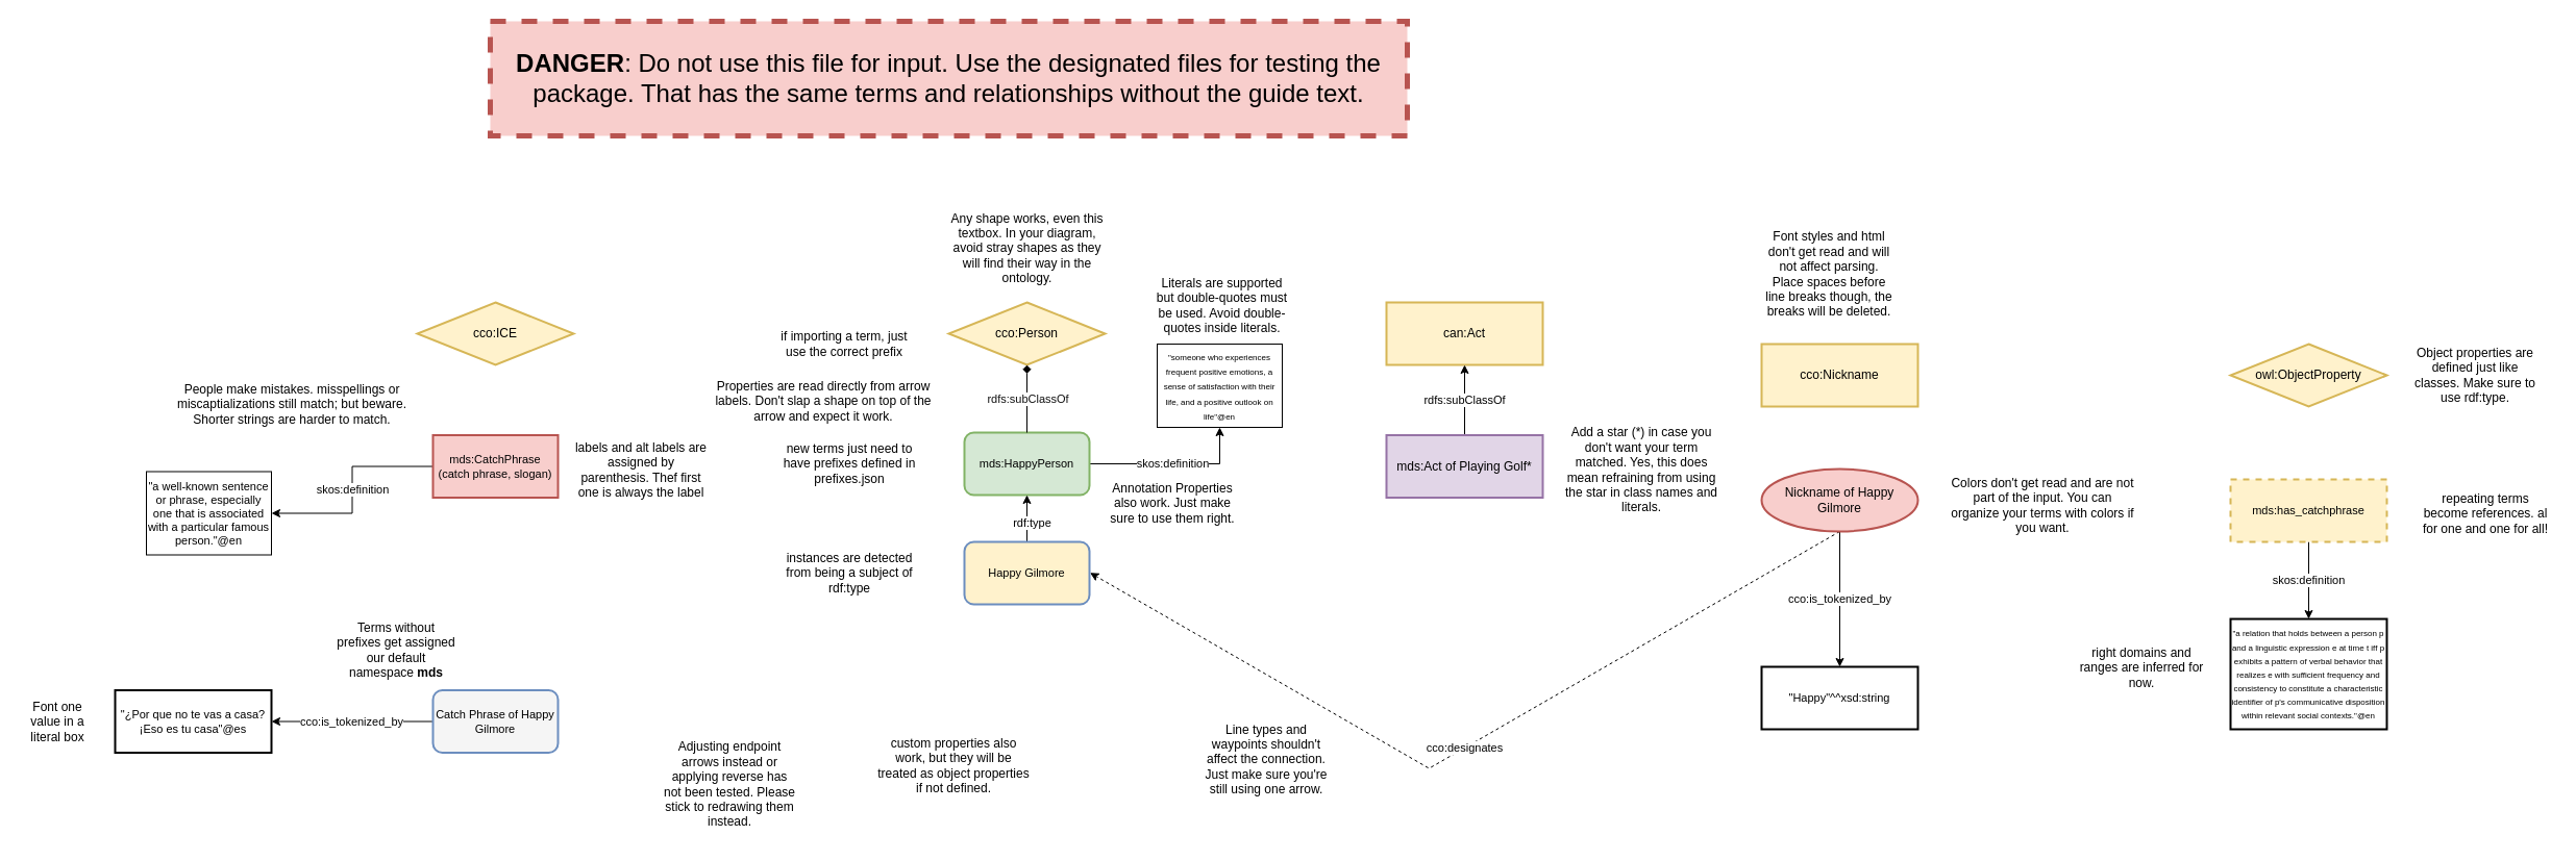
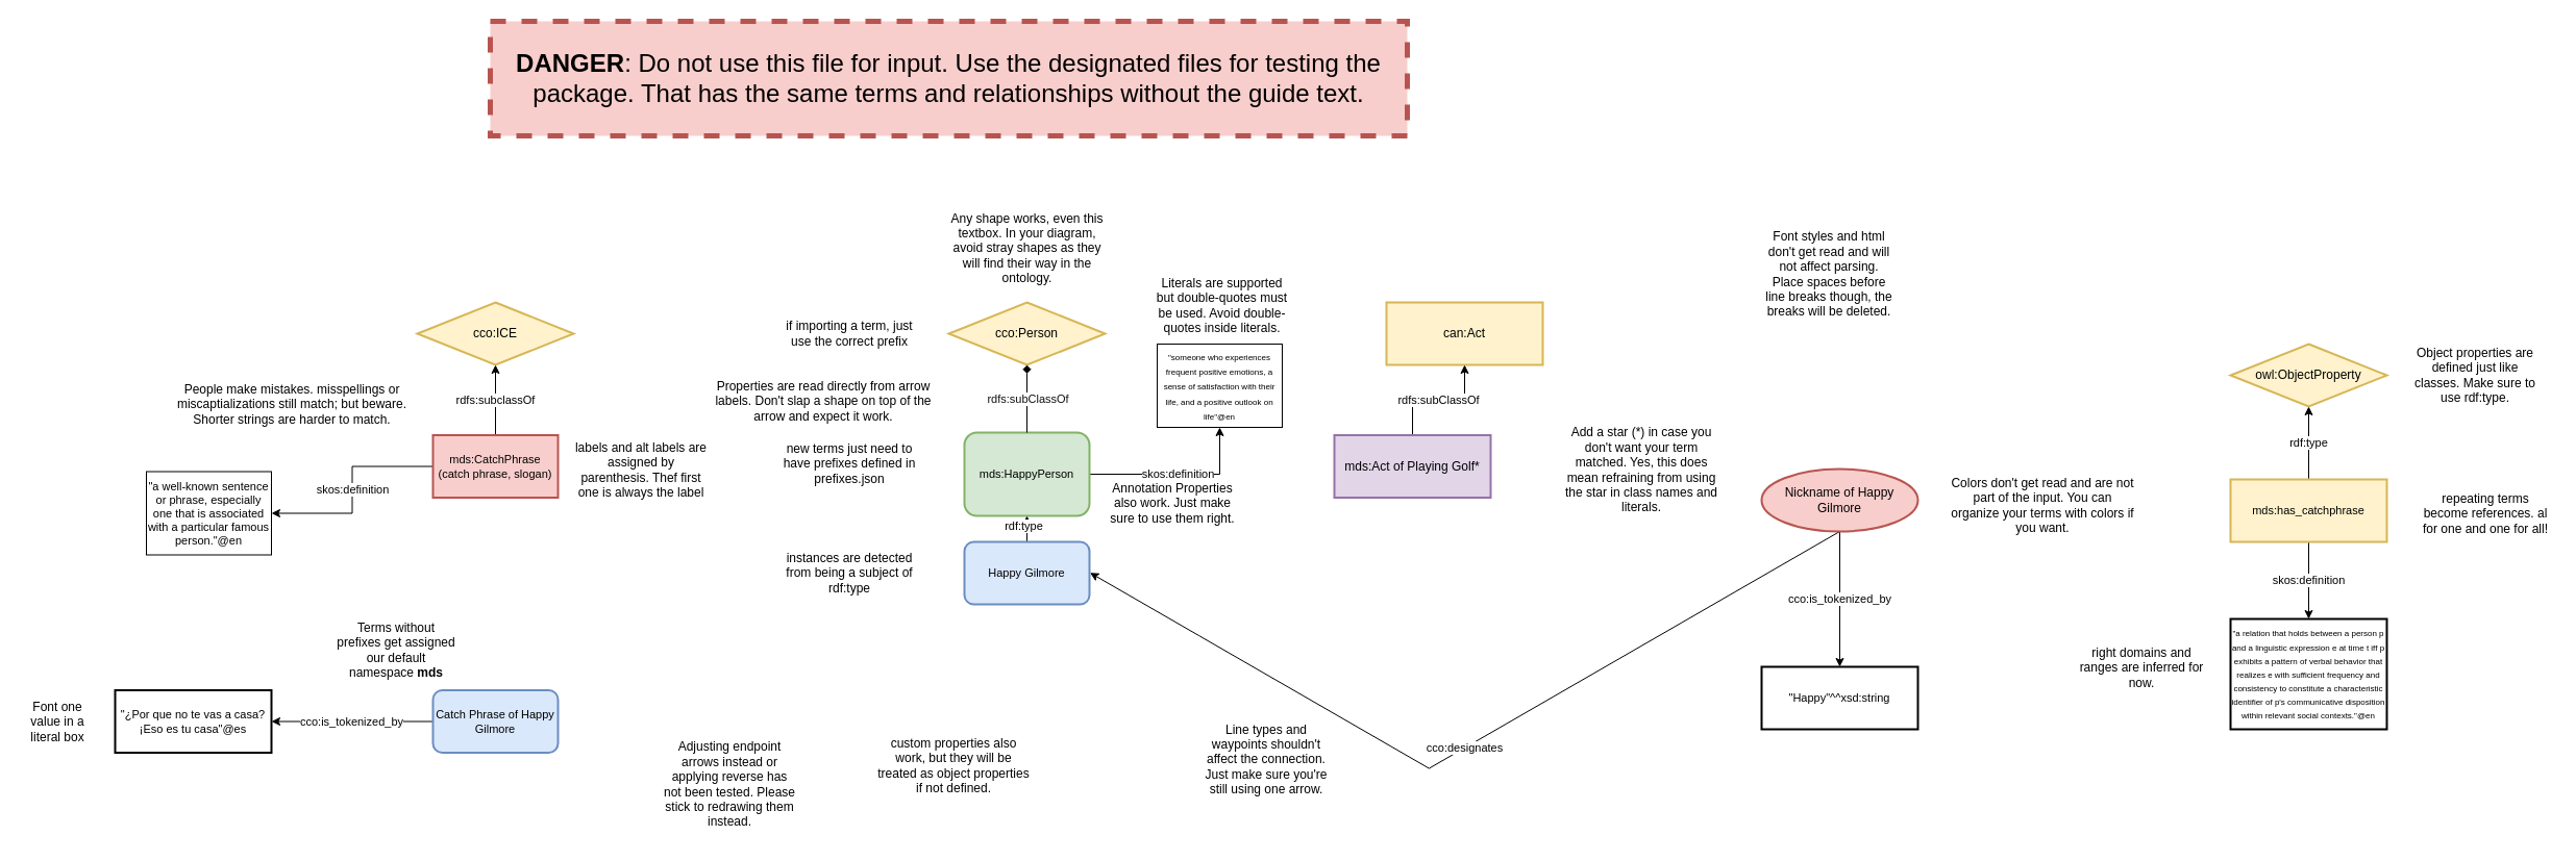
- <mxCell id="7" value="if importing a term, just use the correct prefix" style="text;html=1;align=center;verticalAlign=middle;whiteSpace=wrap;rounded=0;" parent="1" vertex="1"><mxGeometry x="745" y="297.5" width="130" height="65" as="geometry" /></mxCell>
+ <mxCell id="7" value="if importing a term, just use the correct prefix" style="text;html=1;align=center;verticalAlign=middle;whiteSpace=wrap;rounded=0;" parent="1" vertex="1"><mxGeometry x="750" y="287.5" width="130" height="65" as="geometry" /></mxCell>
- <mxCell id="18" value="&lt;span style=&quot;font-size: 12px;&quot;&gt;cco:Nickname&lt;/span&gt;" style="rounded=1;whiteSpace=wrap;html=1;align=center;verticalAlign=middle;fontFamily=Helvetica;fontSize=11;labelBackgroundColor=none;resizable=1;fillColor=#fff2cc;strokeColor=#d6b656;strokeWidth=2;arcSize=0;movable=1;rotatable=1;deletable=1;editable=1;locked=0;connectable=1;enumerate=0;" parent="1" vertex="1"><mxGeometry x="1690" y="330" width="150" height="60" as="geometry" /></mxCell>
+ <mxCell id="28" value="rdfs:subclassOf" style="edgeStyle=orthogonalEdgeStyle;rounded=0;orthogonalLoop=1;jettySize=auto;html=1;" parent="1" source="30" target="26" edge="1"><mxGeometry relative="1" as="geometry" /></mxCell>
+ <mxCell id="46" value="rdf:type" style="edgeStyle=orthogonalEdgeStyle;rounded=0;orthogonalLoop=1;jettySize=auto;html=1;" parent="1" source="48" target="45" edge="1"><mxGeometry relative="1" as="geometry" /></mxCell>
- <mxCell id="3" value="&lt;span&gt;mds:HappyPerson&lt;/span&gt;" style="rounded=1;whiteSpace=wrap;html=1;align=center;verticalAlign=middle;fontFamily=Helvetica;fontSize=11;labelBackgroundColor=none;resizable=0;fillColor=#d5e8d4;strokeColor=#82b366;strokeWidth=2;enumerate=0;" parent="1" vertex="1"><mxGeometry x="925" y="415" width="120" height="60" as="geometry" /></mxCell>
+ <mxCell id="3" value="&lt;span&gt;mds:HappyPerson&lt;/span&gt;" style="rounded=1;whiteSpace=wrap;html=1;align=center;verticalAlign=middle;fontFamily=Helvetica;fontSize=11;labelBackgroundColor=none;resizable=0;fillColor=#d5e8d4;strokeColor=#82b366;strokeWidth=2;enumerate=0;" parent="1" vertex="1"><mxGeometry x="925" y="415" width="120" height="80" as="geometry" /></mxCell>
- <mxCell id="43" value="&lt;span style=&quot;font-size: 12px;&quot;&gt;mds:Act of Playing Golf*&lt;/span&gt;" style="rounded=1;whiteSpace=wrap;html=1;align=center;verticalAlign=middle;fontFamily=Helvetica;fontSize=11;labelBackgroundColor=none;resizable=1;fillColor=#e1d5e7;strokeColor=#9673a6;strokeWidth=2;arcSize=0;movable=1;rotatable=1;deletable=1;editable=1;locked=0;connectable=1;enumerate=0;" parent="1" vertex="1"><mxGeometry x="1330" y="417.5" width="150" height="60" as="geometry" /></mxCell>
+ <mxCell id="43" value="&lt;span style=&quot;font-size: 12px;&quot;&gt;mds:Act of Playing Golf*&lt;/span&gt;" style="rounded=1;whiteSpace=wrap;html=1;align=center;verticalAlign=middle;fontFamily=Helvetica;fontSize=11;labelBackgroundColor=none;resizable=1;fillColor=#e1d5e7;strokeColor=#9673a6;strokeWidth=2;arcSize=0;movable=1;rotatable=1;deletable=1;editable=1;locked=0;connectable=1;enumerate=0;" parent="1" vertex="1"><mxGeometry x="1280" y="417.5" width="150" height="60" as="geometry" /></mxCell>
- <mxCell id="48" value="mds:has_catchphrase" style="rounded=1;whiteSpace=wrap;html=1;align=center;verticalAlign=middle;fontFamily=Helvetica;fontSize=11;labelBackgroundColor=none;resizable=1;fillColor=#fff2cc;strokeColor=#d6b656;strokeWidth=2;arcSize=0;movable=1;rotatable=1;deletable=1;editable=1;locked=0;connectable=1;enumerate=0;dashed=1;" parent="1" vertex="1"><mxGeometry x="2140" y="460" width="150" height="60" as="geometry" /></mxCell>
+ <mxCell id="48" value="mds:has_catchphrase" style="rounded=1;whiteSpace=wrap;html=1;align=center;verticalAlign=middle;fontFamily=Helvetica;fontSize=11;labelBackgroundColor=none;resizable=1;fillColor=#fff2cc;strokeColor=#d6b656;strokeWidth=2;arcSize=0;movable=1;rotatable=1;deletable=1;editable=1;locked=0;connectable=1;enumerate=0;" parent="1" vertex="1"><mxGeometry x="2140" y="460" width="150" height="60" as="geometry" /></mxCell>
- <mxCell id="11" value="&lt;span&gt;Happy Gilmore&lt;/span&gt;" style="rounded=1;whiteSpace=wrap;html=1;align=center;verticalAlign=middle;fontFamily=Helvetica;fontSize=11;labelBackgroundColor=none;resizable=0;fillColor=#fff2cc;strokeColor=#6c8ebf;strokeWidth=2;enumerate=0;" parent="1" vertex="1"><mxGeometry x="925" y="520" width="120" height="60" as="geometry" /></mxCell>
+ <mxCell id="11" value="&lt;span&gt;Happy Gilmore&lt;/span&gt;" style="rounded=1;whiteSpace=wrap;html=1;align=center;verticalAlign=middle;fontFamily=Helvetica;fontSize=11;labelBackgroundColor=none;resizable=0;fillColor=#dae8fc;strokeColor=#6c8ebf;strokeWidth=2;enumerate=0;" parent="1" vertex="1"><mxGeometry x="925" y="520" width="120" height="60" as="geometry" /></mxCell>
- <mxCell id="20" value="cco:designates" style="edgeStyle=isometricEdgeStyle;rounded=0;orthogonalLoop=1;jettySize=auto;html=1;exitX=0.5;exitY=1;exitDx=0;exitDy=0;entryX=1;entryY=0.5;entryDx=0;entryDy=0;dashed=1;" parent="1" source="22" target="11" edge="1"><mxGeometry relative="1" as="geometry"><Array as="points"><mxPoint x="1150" y="610" /><mxPoint x="1250" y="620" /></Array></mxGeometry></mxCell>
+ <mxCell id="20" value="cco:designates" style="edgeStyle=isometricEdgeStyle;rounded=0;orthogonalLoop=1;jettySize=auto;html=1;exitX=0.5;exitY=1;exitDx=0;exitDy=0;entryX=1;entryY=0.5;entryDx=0;entryDy=0;" parent="1" source="22" target="11" edge="1"><mxGeometry relative="1" as="geometry"><Array as="points"><mxPoint x="1150" y="610" /><mxPoint x="1250" y="620" /></Array></mxGeometry></mxCell>
- <mxCell id="34" value="&lt;span&gt;Catch Phrase of Happy Gilmore&lt;/span&gt;" style="rounded=1;whiteSpace=wrap;html=1;align=center;verticalAlign=middle;fontFamily=Helvetica;fontSize=11;labelBackgroundColor=none;resizable=0;fillColor=#f5f5f5;strokeColor=#6c8ebf;strokeWidth=2;enumerate=0;" parent="1" vertex="1"><mxGeometry x="415" y="662.5" width="120" height="60" as="geometry" /></mxCell>
+ <mxCell id="34" value="&lt;span&gt;Catch Phrase of Happy Gilmore&lt;/span&gt;" style="rounded=1;whiteSpace=wrap;html=1;align=center;verticalAlign=middle;fontFamily=Helvetica;fontSize=11;labelBackgroundColor=none;resizable=0;fillColor=#dae8fc;strokeColor=#6c8ebf;strokeWidth=2;enumerate=0;" parent="1" vertex="1"><mxGeometry x="415" y="662.5" width="120" height="60" as="geometry" /></mxCell>
